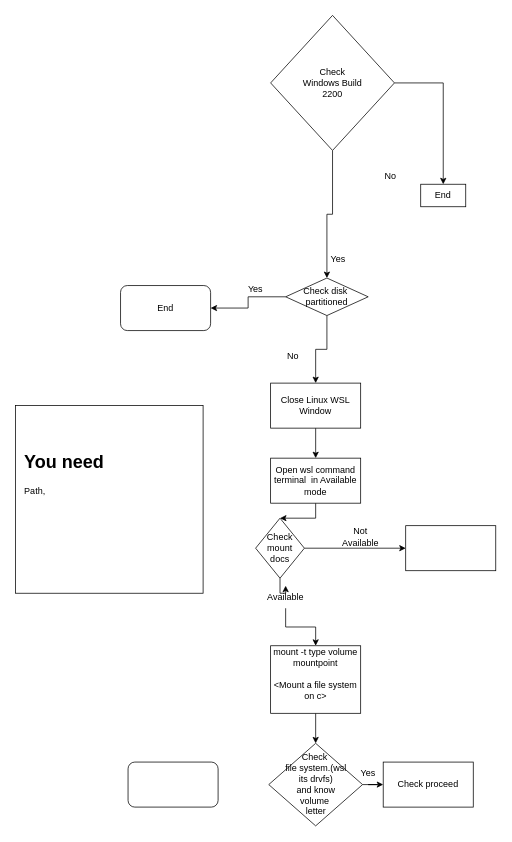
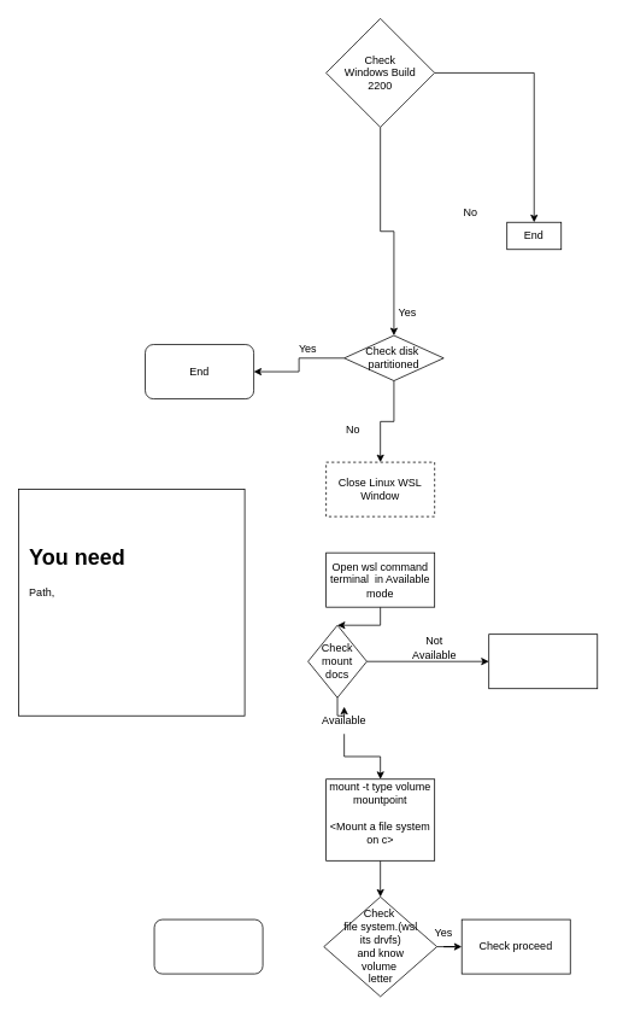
- <mxCell id="25" value="Check&lt;div&gt;Windows Build&lt;/div&gt;&lt;div&gt;2200&lt;/div&gt;" style="rhombus;whiteSpace=wrap;html=1;" parent="1" vertex="1"><mxGeometry x="360" y="20" width="165" height="180" as="geometry" /></mxCell>
+ <mxCell id="25" value="Check&lt;div&gt;Windows Build&lt;/div&gt;&lt;div&gt;2200&lt;/div&gt;" style="rhombus;whiteSpace=wrap;html=1;" parent="1" vertex="1"><mxGeometry x="360" y="20" width="120" height="120" as="geometry" /></mxCell>
- <mxCell id="3" value="Close Linux WSL Window" style="rounded=0;whiteSpace=wrap;html=1;" parent="1" vertex="1"><mxGeometry x="360" y="510" width="120" height="60" as="geometry" /></mxCell>
+ <mxCell id="3" value="Close Linux WSL Window" style="rounded=0;whiteSpace=wrap;html=1;dashed=1;" parent="1" vertex="1"><mxGeometry x="360" y="510" width="120" height="60" as="geometry" /></mxCell>
- <mxCell id="2" value="" style="edgeStyle=orthogonalEdgeStyle;rounded=0;orthogonalLoop=1;jettySize=auto;html=1;" parent="1" source="3" target="5" edge="1"><mxGeometry relative="1" as="geometry" /></mxCell>
